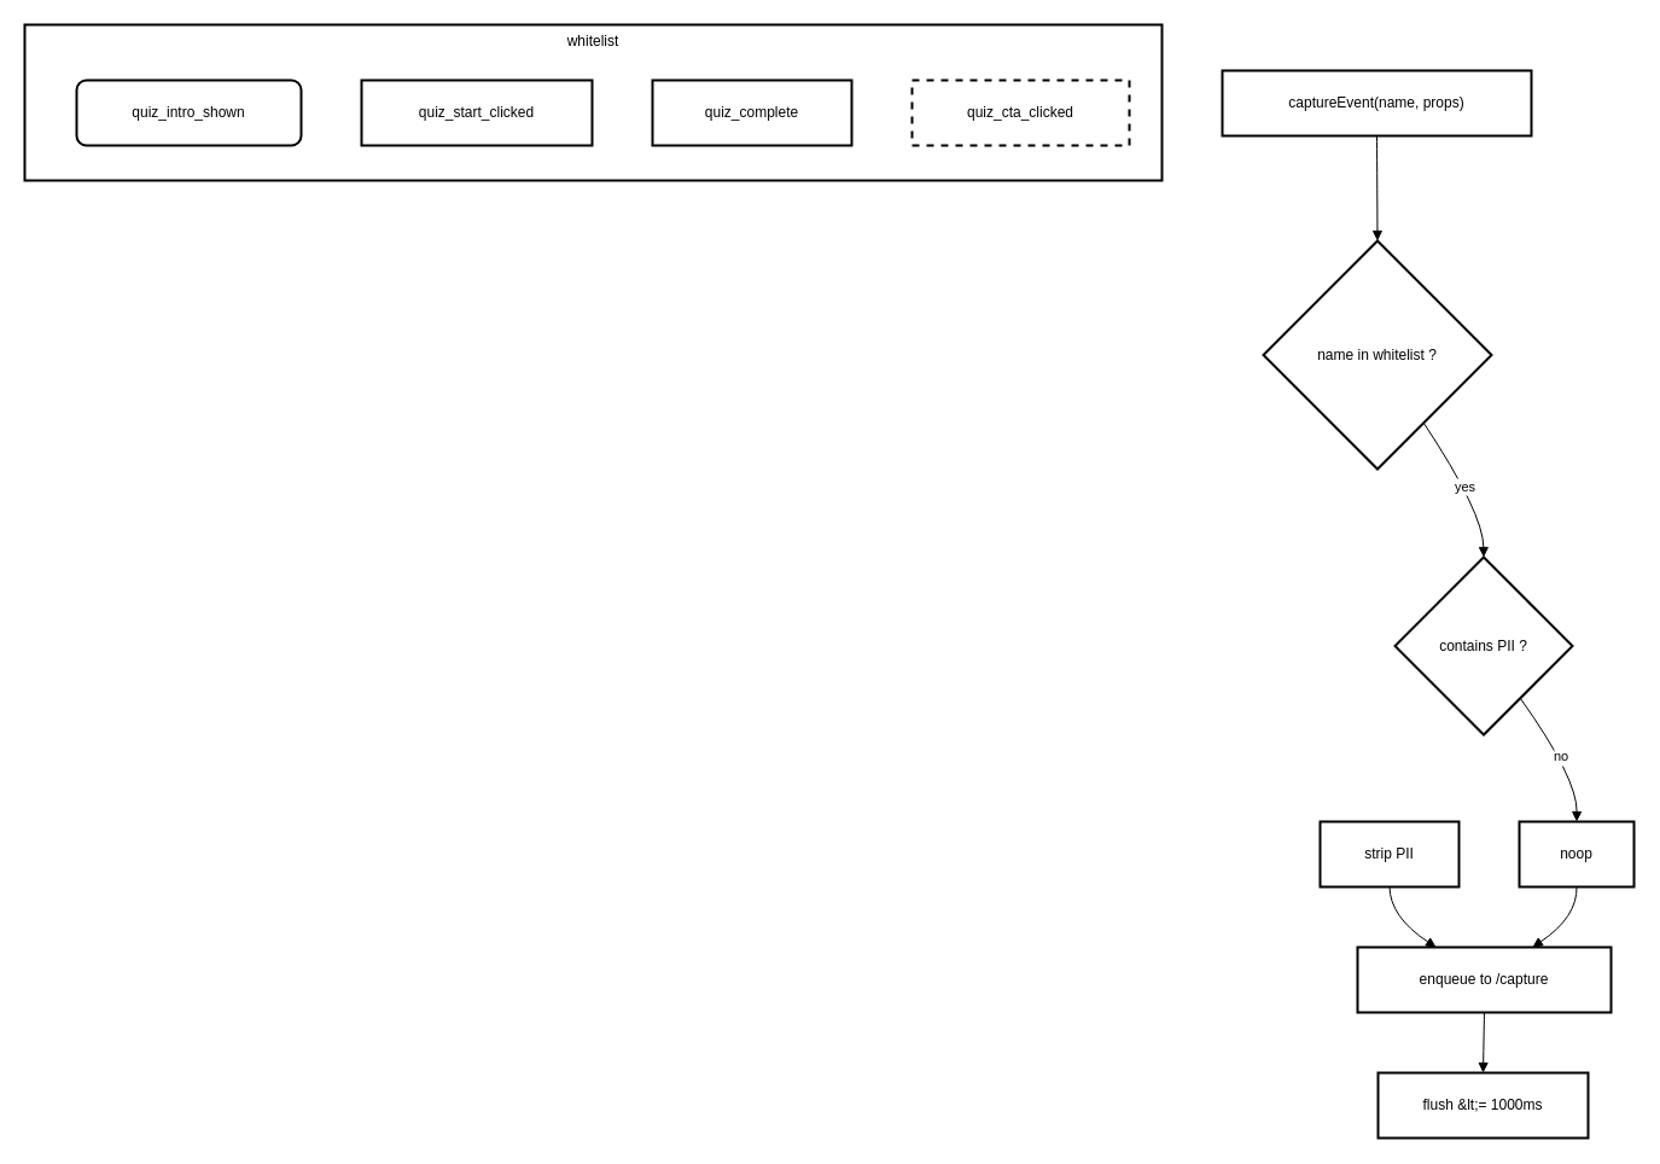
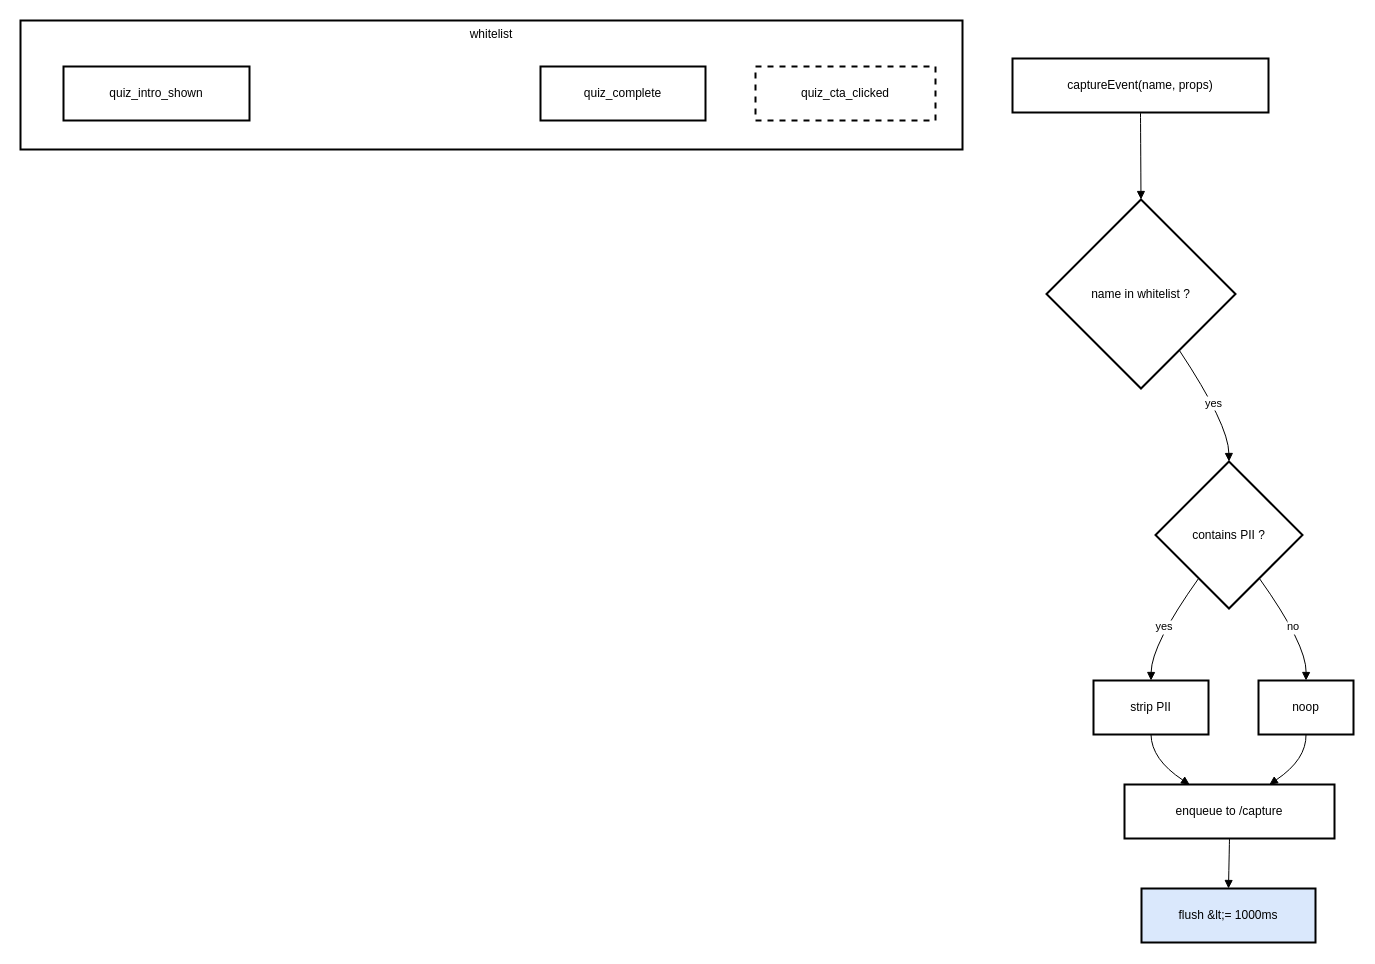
- <mxCell id="3" value="quiz_intro_shown" style="whiteSpace=wrap;strokeWidth=2;rounded=1;" vertex="1" parent="2"><mxGeometry x="43" y="46" width="186" height="54" as="geometry" /></mxCell>
+ <mxCell id="3" value="quiz_intro_shown" style="whiteSpace=wrap;strokeWidth=2;" vertex="1" parent="2"><mxGeometry x="43" y="46" width="186" height="54" as="geometry" /></mxCell>
- <mxCell id="4" value="quiz_start_clicked" style="whiteSpace=wrap;strokeWidth=2;" vertex="1" parent="2"><mxGeometry x="279" y="46" width="191" height="54" as="geometry" /></mxCell>
+ <mxCell id="16" value="yes" style="curved=1;startArrow=none;endArrow=block;exitX=0.15;exitY=1;entryX=0.5;entryY=0;rounded=0;" edge="1" parent="1" source="9" target="10"><mxGeometry relative="1" as="geometry"><Array as="points"><mxPoint x="1151" y="644" /></Array></mxGeometry></mxCell>
- <mxCell id="13" value="flush &amp;lt;= 1000ms" style="whiteSpace=wrap;strokeWidth=2;" vertex="1" parent="1"><mxGeometry x="1141" y="888" width="174" height="54" as="geometry" /></mxCell>
+ <mxCell id="13" value="flush &amp;lt;= 1000ms" style="whiteSpace=wrap;strokeWidth=2;fillColor=#dae8fc;" vertex="1" parent="1"><mxGeometry x="1141" y="888" width="174" height="54" as="geometry" /></mxCell>
